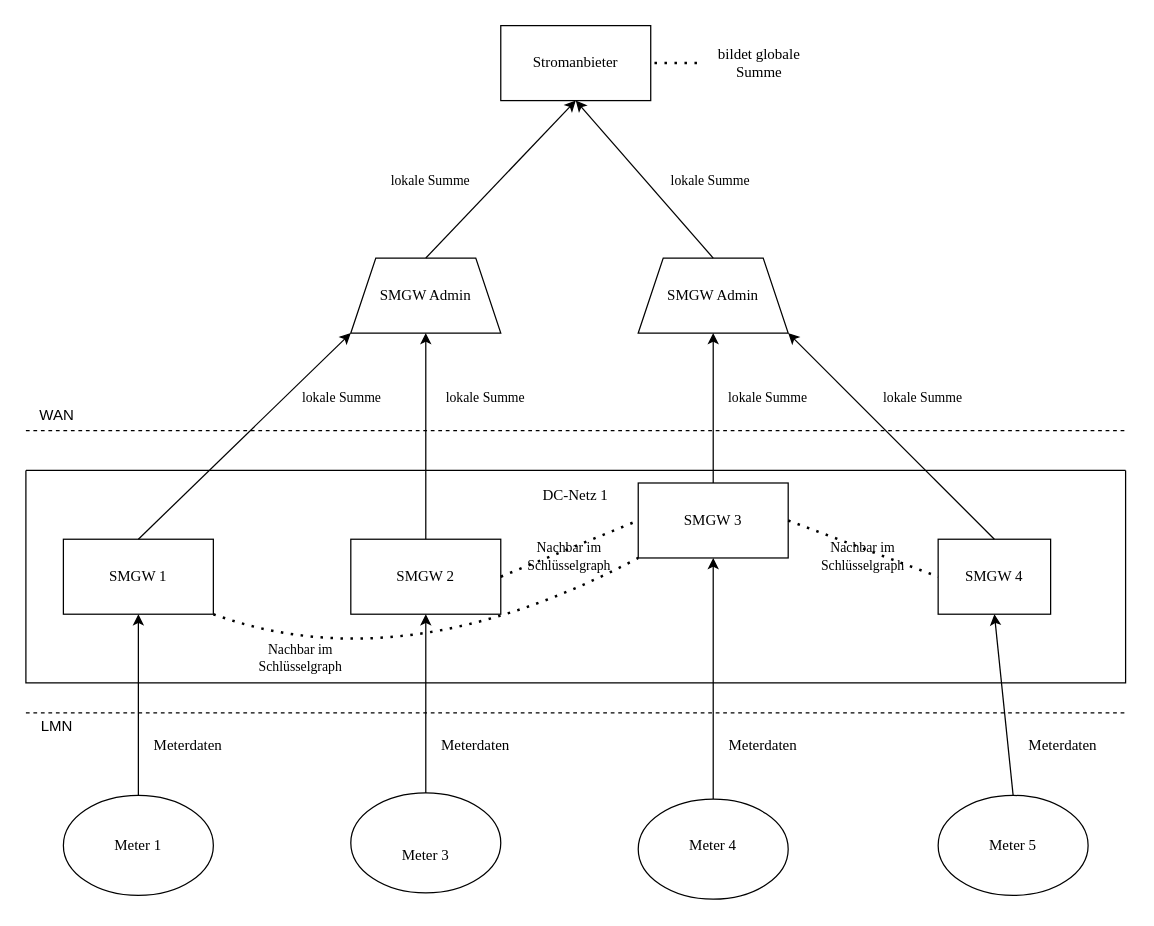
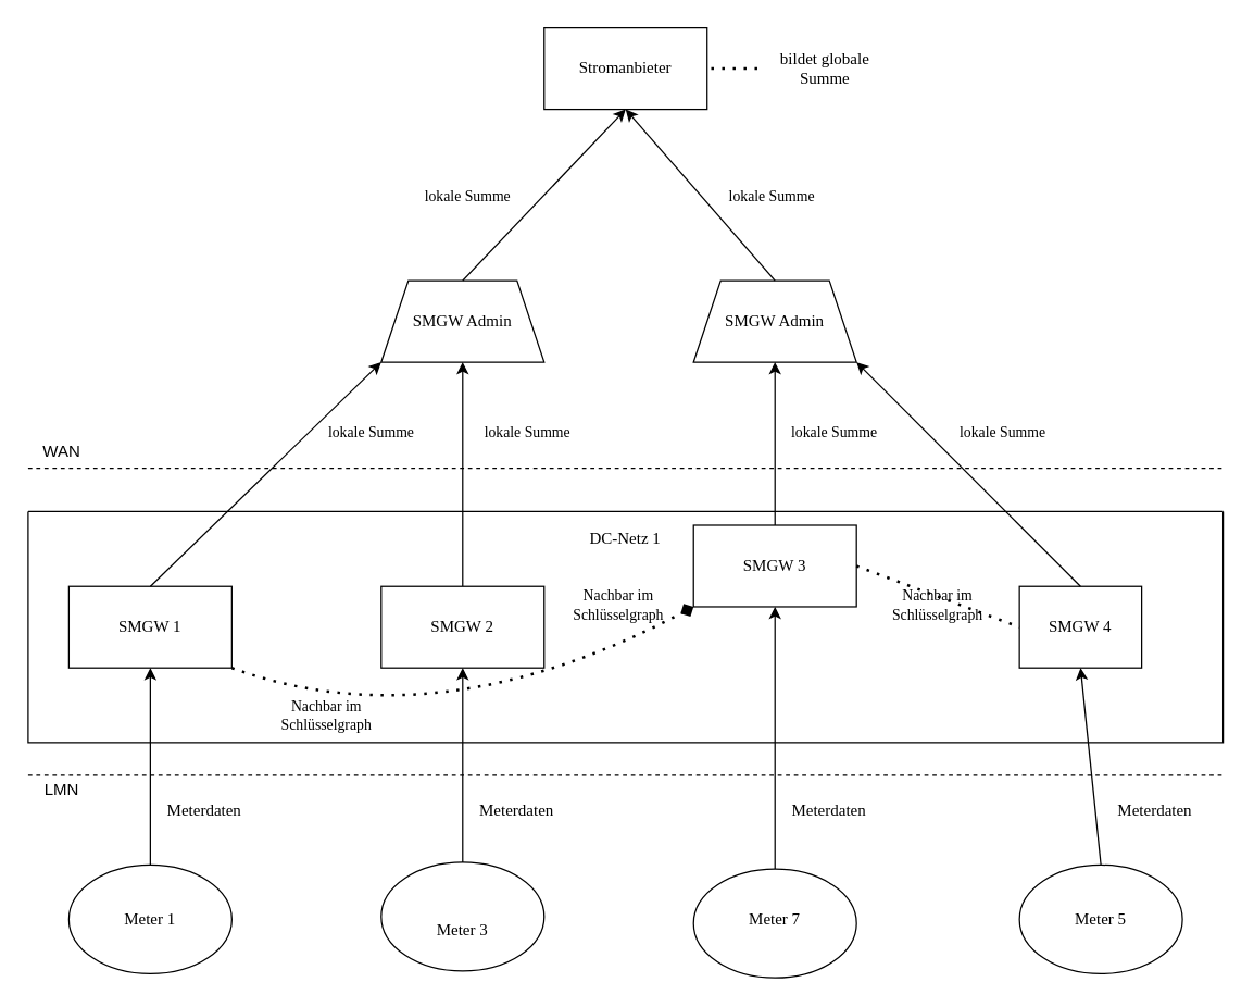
- <mxCell id="7" value="" style="endArrow=none;dashed=1;html=1;dashPattern=1 3;strokeWidth=2;fontFamily=Verdana;exitX=1;exitY=0.5;exitDx=0;exitDy=0;entryX=0;entryY=0.5;entryDx=0;entryDy=0;" parent="3" source="5" target="6" edge="1"><mxGeometry width="50" height="50" relative="1" as="geometry"><mxPoint x="181" y="95" as="sourcePoint" /><mxPoint x="255" y="95" as="targetPoint" /></mxGeometry></mxCell>
- <mxCell id="8" value="" style="endArrow=none;dashed=1;html=1;dashPattern=1 3;strokeWidth=2;fontFamily=Verdana;exitX=1;exitY=1;exitDx=0;exitDy=0;entryX=0;entryY=1;entryDx=0;entryDy=0;curved=1;" parent="3" source="4" target="6" edge="1"><mxGeometry width="50" height="50" relative="1" as="geometry"><mxPoint x="251" y="180" as="sourcePoint" /><mxPoint x="301" y="130" as="targetPoint" /><Array as="points"><mxPoint x="301" y="170" /></Array></mxGeometry></mxCell>
+ <mxCell id="8" value="" style="endArrow=diamond;dashed=1;html=1;dashPattern=1 3;strokeWidth=2;fontFamily=Verdana;exitX=1;exitY=1;exitDx=0;exitDy=0;entryX=0;entryY=1;entryDx=0;entryDy=0;curved=1;" parent="3" source="4" target="6" edge="1"><mxGeometry width="50" height="50" relative="1" as="geometry"><mxPoint x="251" y="180" as="sourcePoint" /><mxPoint x="301" y="130" as="targetPoint" /><Array as="points"><mxPoint x="301" y="170" /></Array></mxGeometry></mxCell>
- <mxCell id="25" value="Meter 4" style="text;html=1;strokeColor=none;fillColor=none;align=center;verticalAlign=middle;whiteSpace=wrap;rounded=0;fontFamily=Verdana;" parent="1" vertex="1"><mxGeometry x="540" y="666" width="60" height="20" as="geometry" /></mxCell>
+ <mxCell id="25" value="Meter 7" style="text;html=1;strokeColor=none;fillColor=none;align=center;verticalAlign=middle;whiteSpace=wrap;rounded=0;fontFamily=Verdana;" parent="1" vertex="1"><mxGeometry x="540" y="666" width="60" height="20" as="geometry" /></mxCell>
